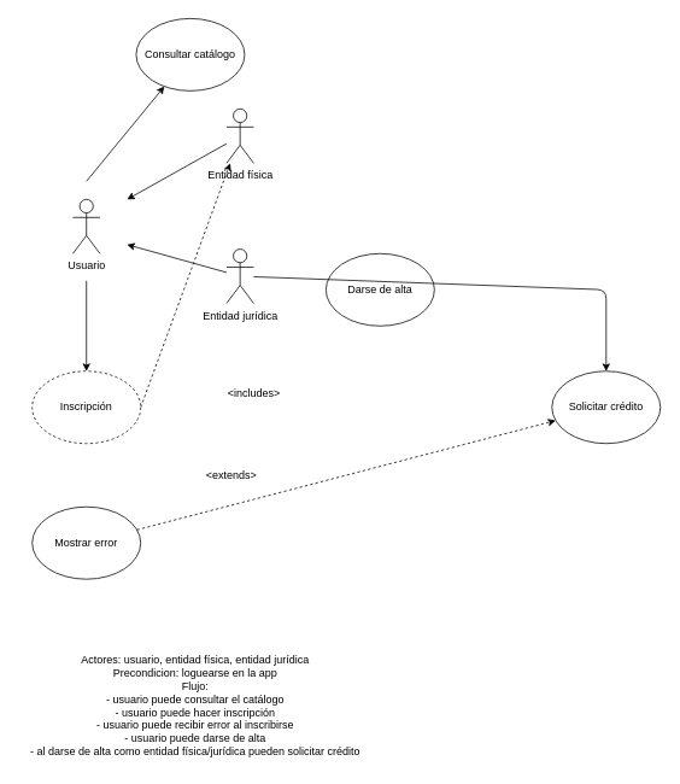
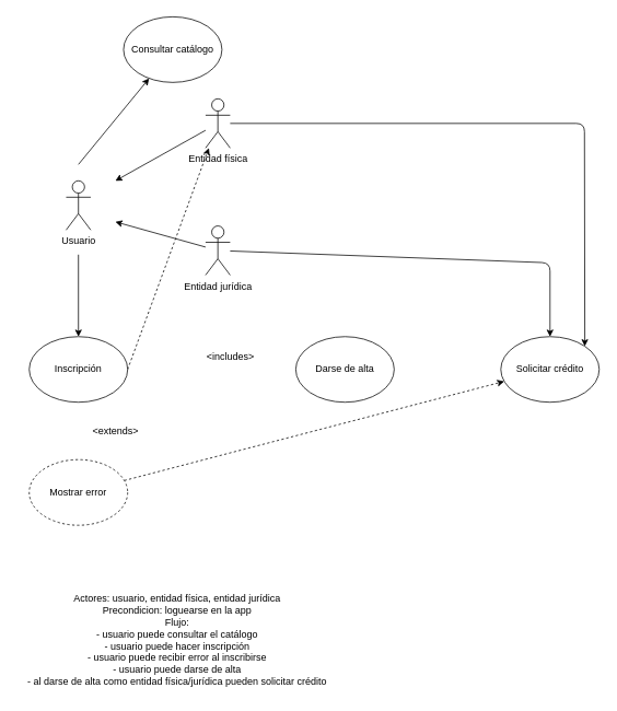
+ <mxCell id="8" style="edgeStyle=none;html=1;entryX=1;entryY=0;entryDx=0;entryDy=0;startArrow=none;startFill=0;endArrow=classic;endFill=1;" parent="1" source="9" target="6" edge="1"><mxGeometry relative="1" as="geometry"><Array as="points"><mxPoint x="712" y="150" /></Array></mxGeometry></mxCell>
- <mxCell id="5" value="Darse de alta" style="ellipse;whiteSpace=wrap;html=1;" parent="1" vertex="1"><mxGeometry x="360" y="280" width="120" height="80" as="geometry" /></mxCell>
+ <mxCell id="5" value="Darse de alta" style="ellipse;whiteSpace=wrap;html=1;" parent="1" vertex="1"><mxGeometry x="360" y="410" width="120" height="80" as="geometry" /></mxCell>
- <mxCell id="11" value="Inscripción" style="ellipse;whiteSpace=wrap;html=1;dashed=1;" parent="1" vertex="1"><mxGeometry x="35" y="410" width="120" height="80" as="geometry" /></mxCell>
+ <mxCell id="11" value="Inscripción" style="ellipse;whiteSpace=wrap;html=1;" parent="1" vertex="1"><mxGeometry x="35" y="410" width="120" height="80" as="geometry" /></mxCell>
- <mxCell id="19" value="&amp;lt;extends&amp;gt;" style="text;html=1;align=center;verticalAlign=middle;resizable=0;points=[];autosize=1;strokeColor=none;fillColor=none;" parent="1" vertex="1"><mxGeometry x="215" y="510" width="80" height="30" as="geometry" /></mxCell>
+ <mxCell id="19" value="&amp;lt;extends&amp;gt;" style="text;html=1;align=center;verticalAlign=middle;resizable=0;points=[];autosize=1;strokeColor=none;fillColor=none;" parent="1" vertex="1"><mxGeometry x="100" y="510" width="80" height="30" as="geometry" /></mxCell>
- <mxCell id="18" value="Mostrar error" style="ellipse;whiteSpace=wrap;html=1;" parent="1" vertex="1"><mxGeometry x="35" y="560" width="120" height="80" as="geometry" /></mxCell>
+ <mxCell id="18" value="Mostrar error" style="ellipse;whiteSpace=wrap;html=1;dashed=1;" parent="1" vertex="1"><mxGeometry x="35" y="560" width="120" height="80" as="geometry" /></mxCell>
